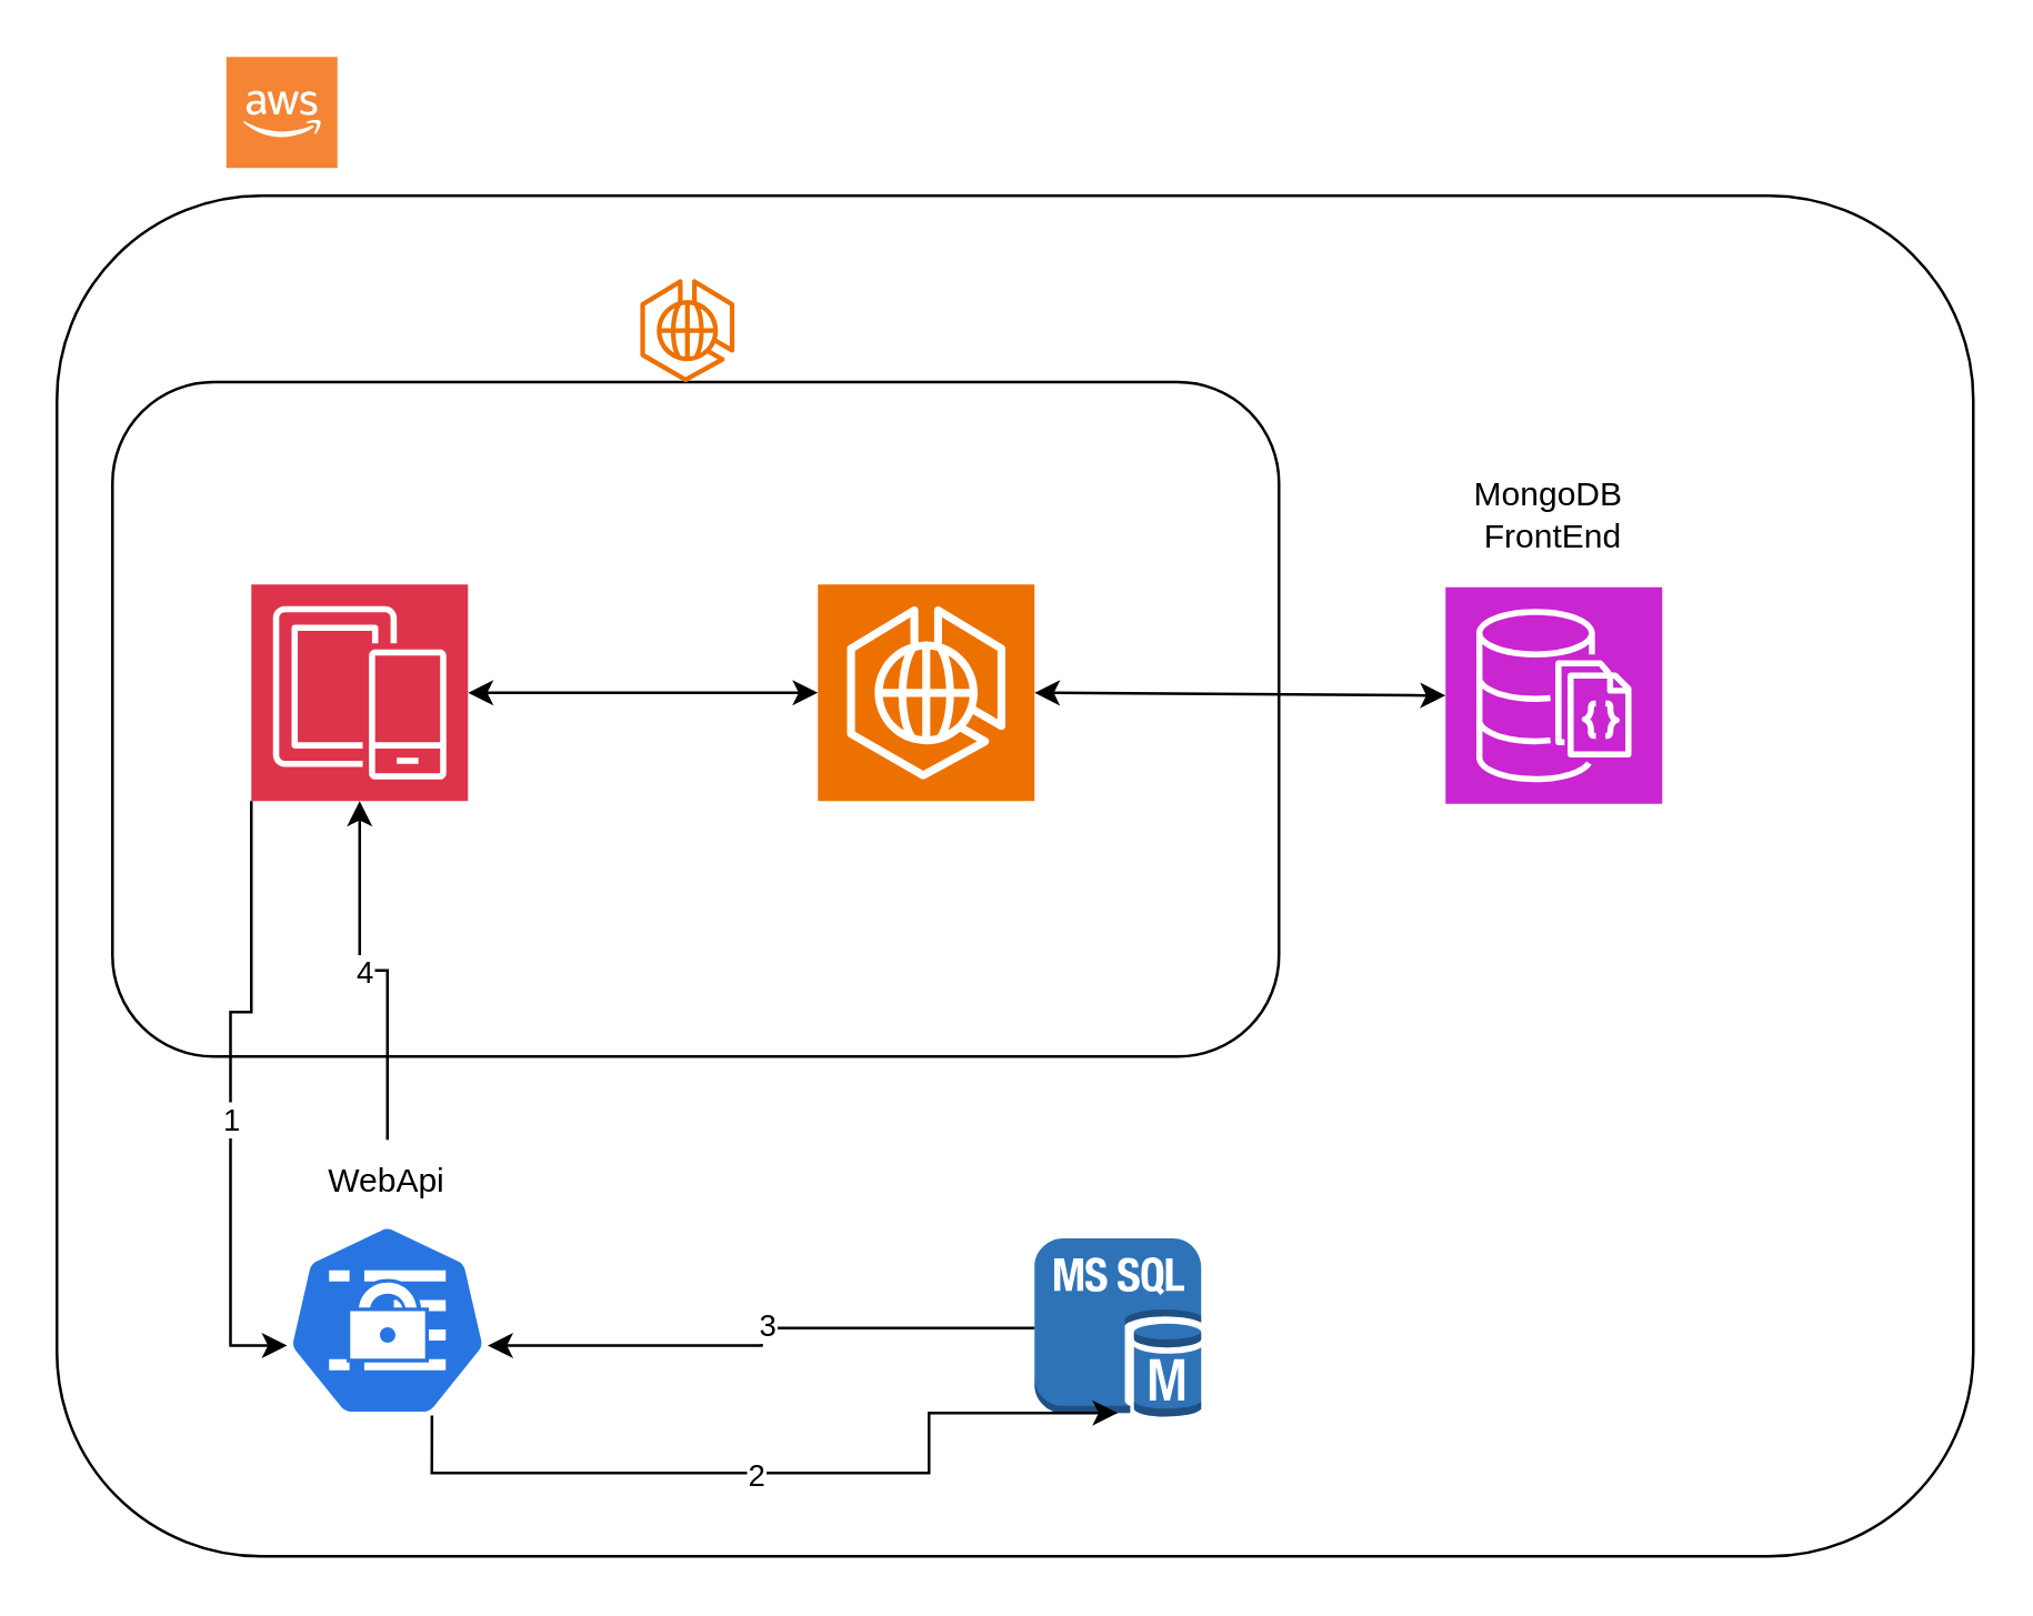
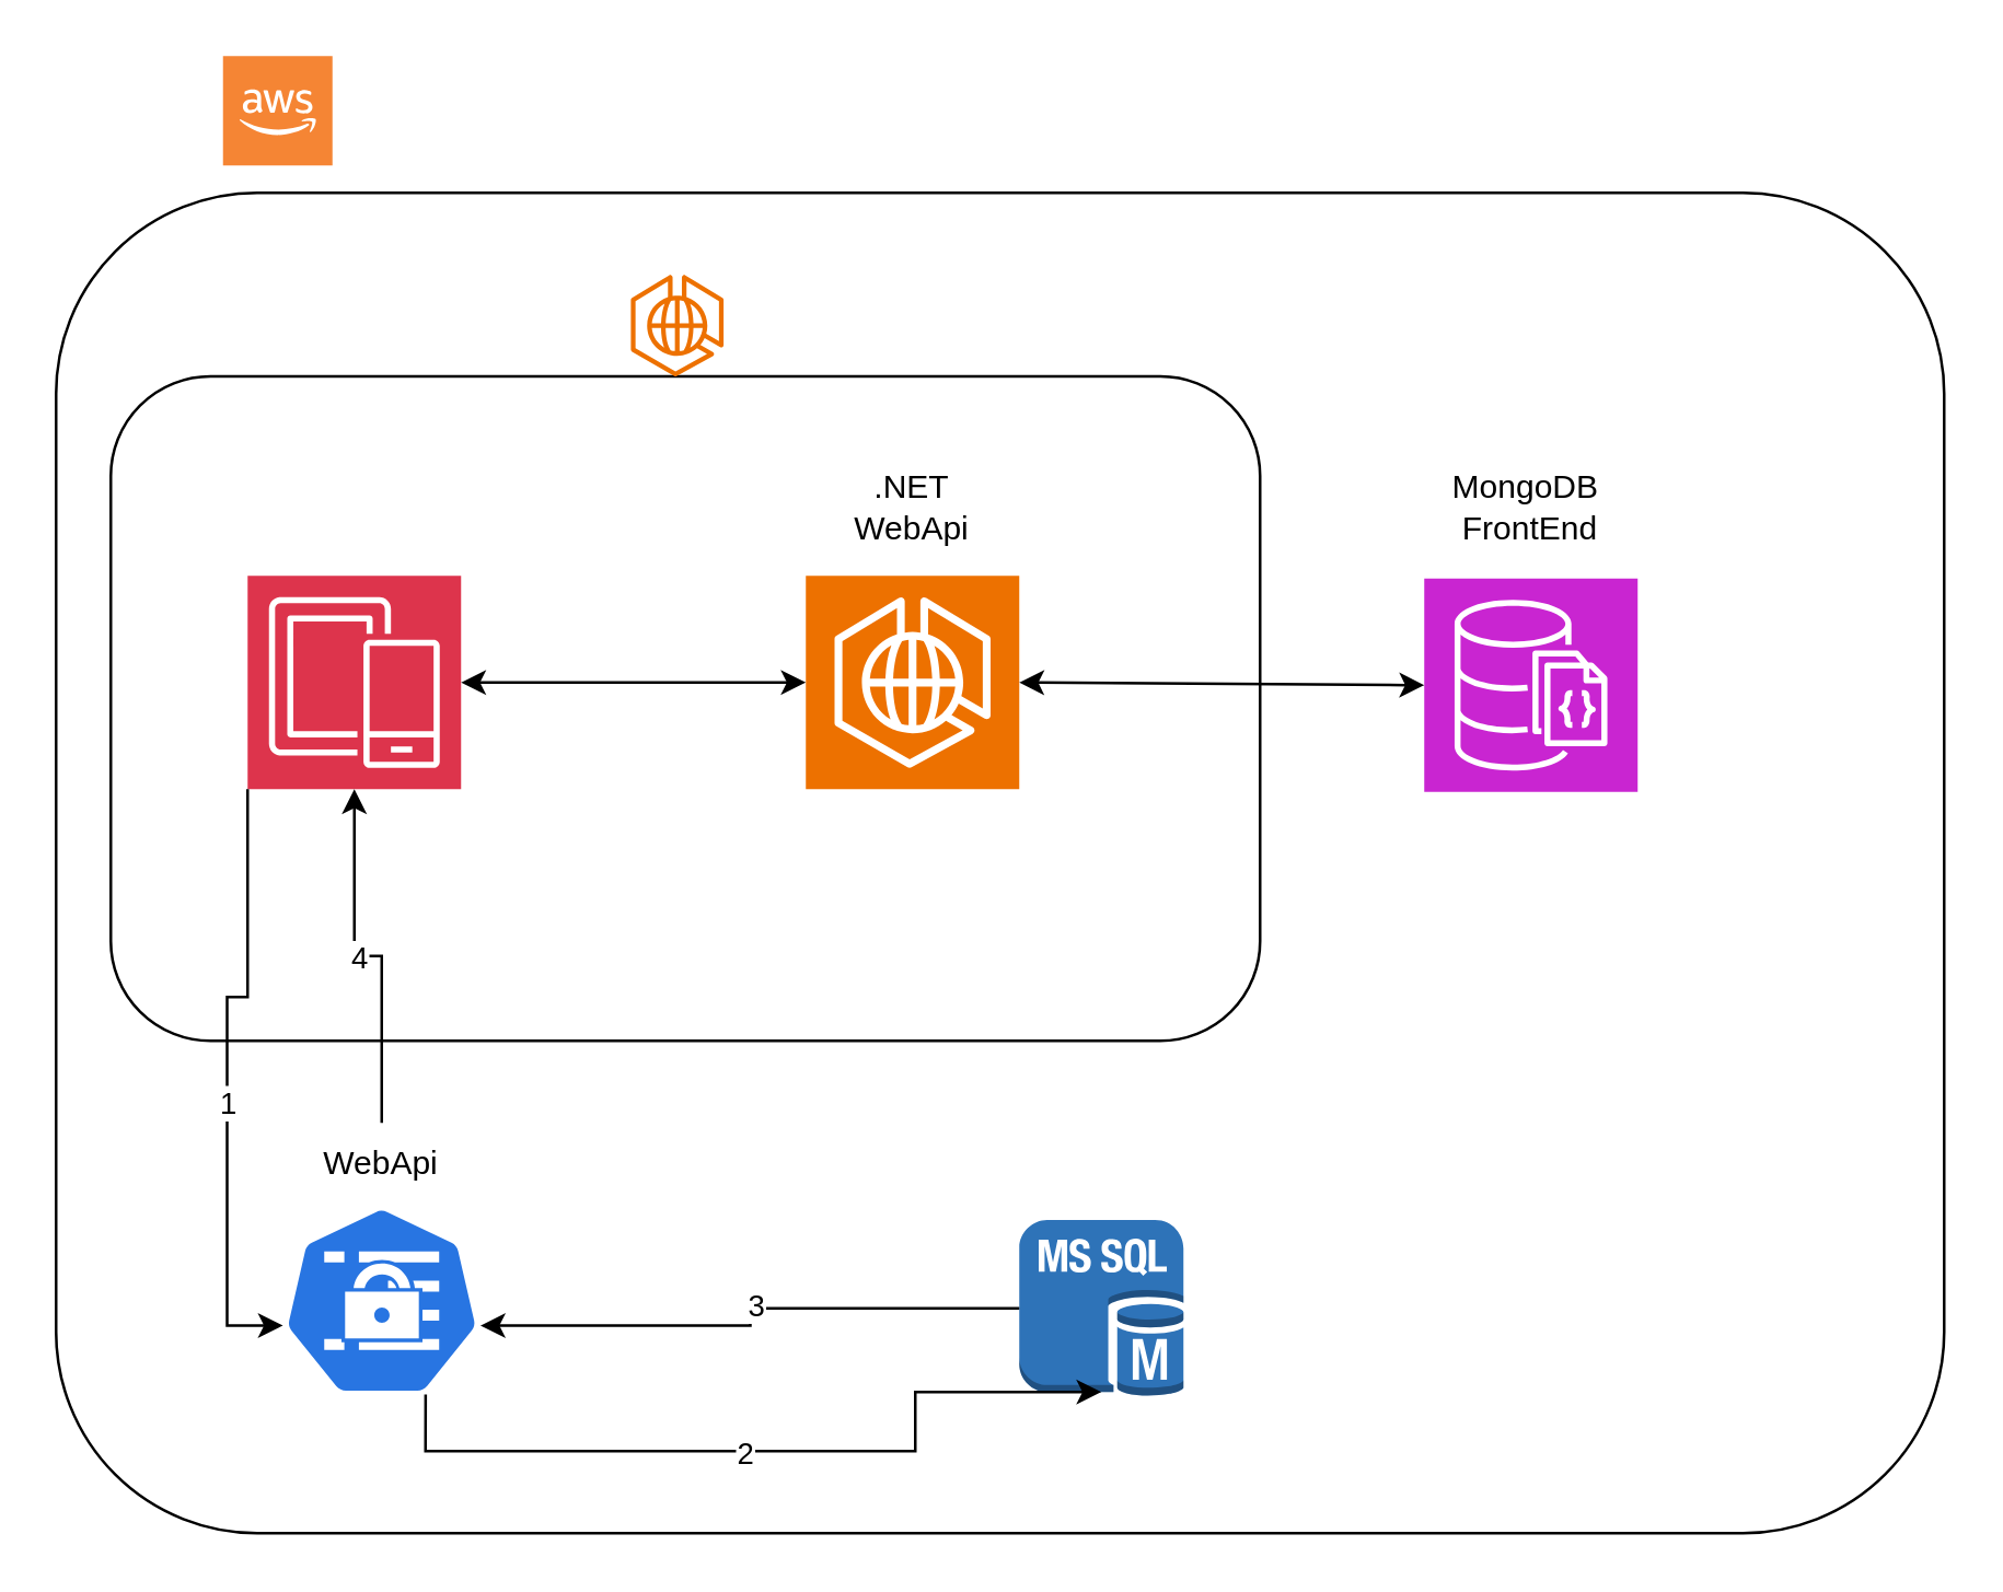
+ <mxCell id="8" value=".NET WebApi" style="text;strokeColor=none;align=center;fillColor=none;html=1;verticalAlign=middle;whiteSpace=wrap;rounded=0;" parent="6" vertex="1"><mxGeometry x="9" width="60" height="30" as="geometry" /></mxCell>
